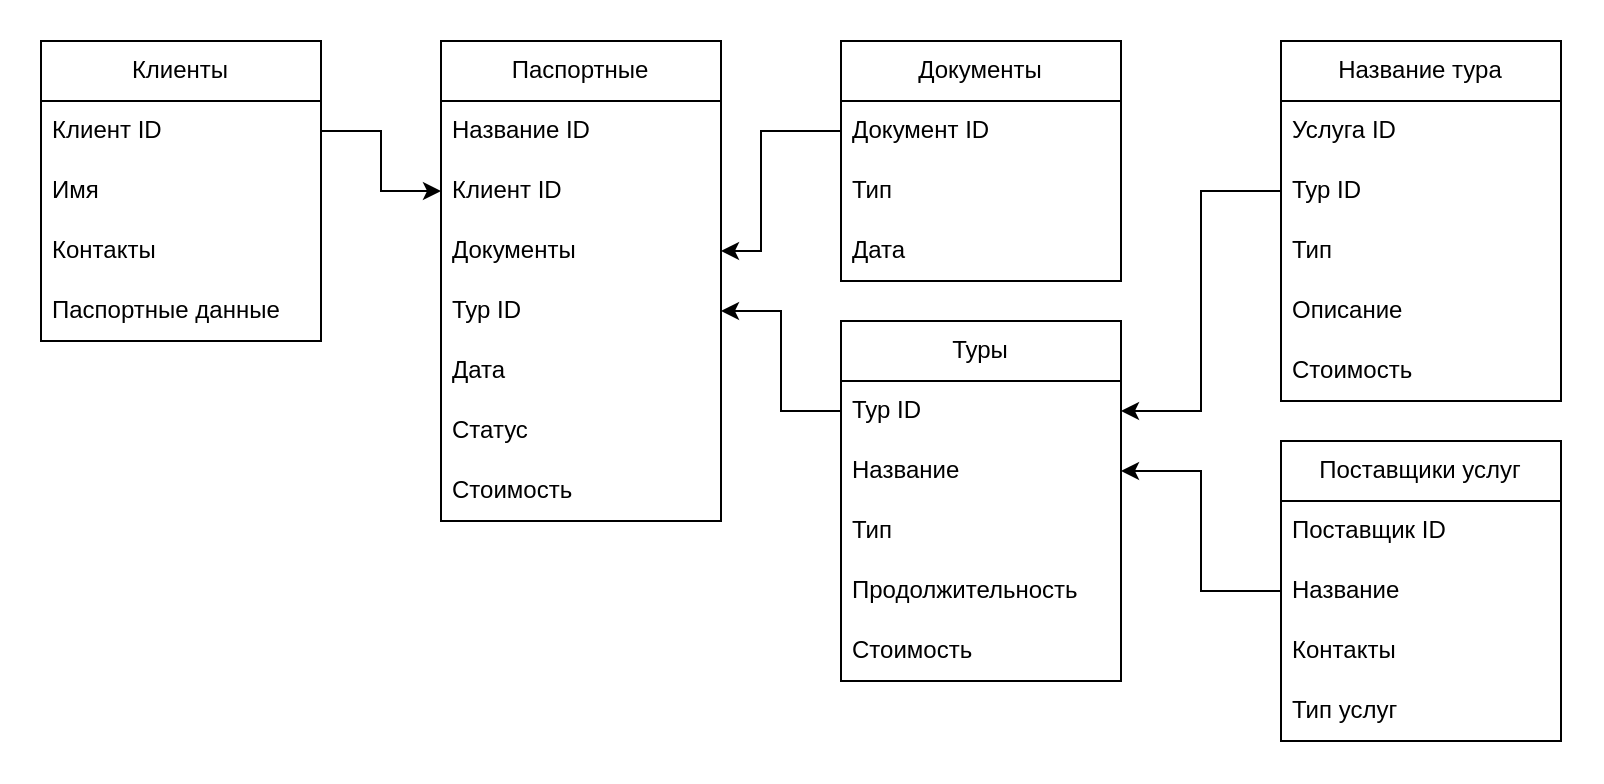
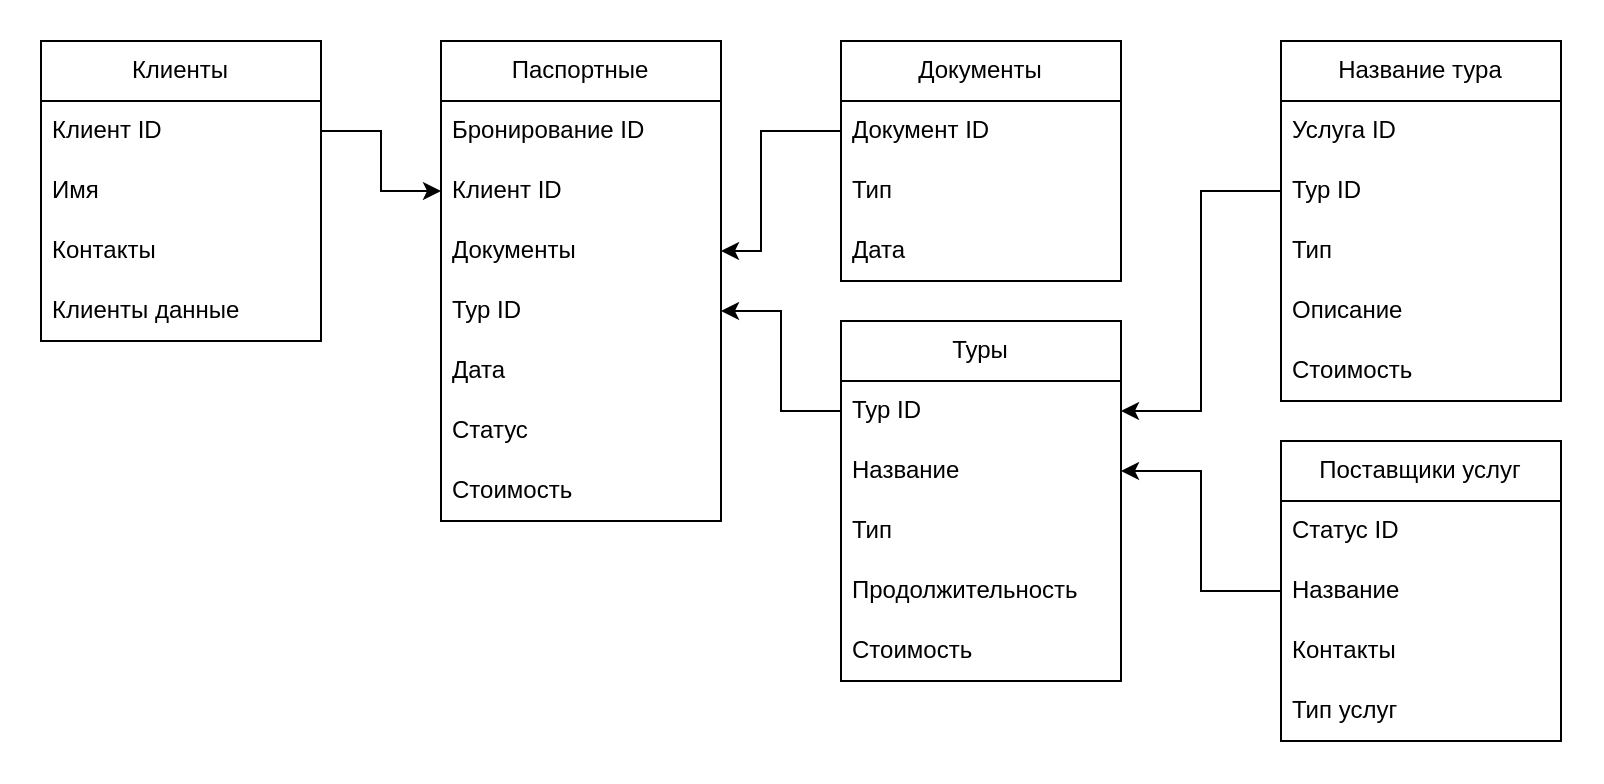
- <mxCell id="8" value="Название ID" style="text;strokeColor=none;fillColor=none;align=left;verticalAlign=middle;spacingLeft=4;spacingRight=4;overflow=hidden;points=[[0,0.5],[1,0.5]];portConstraint=eastwest;rotatable=0;whiteSpace=wrap;html=1;" vertex="1" parent="7"><mxGeometry y="30" width="140" height="30" as="geometry" /></mxCell>
+ <mxCell id="8" value="Бронирование ID" style="text;strokeColor=none;fillColor=none;align=left;verticalAlign=middle;spacingLeft=4;spacingRight=4;overflow=hidden;points=[[0,0.5],[1,0.5]];portConstraint=eastwest;rotatable=0;whiteSpace=wrap;html=1;" vertex="1" parent="7"><mxGeometry y="30" width="140" height="30" as="geometry" /></mxCell>
- <mxCell id="6" value="Паспортные данные" style="text;strokeColor=none;fillColor=none;align=left;verticalAlign=middle;spacingLeft=4;spacingRight=4;overflow=hidden;points=[[0,0.5],[1,0.5]];portConstraint=eastwest;rotatable=0;whiteSpace=wrap;html=1;" vertex="1" parent="2"><mxGeometry y="120" width="140" height="30" as="geometry" /></mxCell>
+ <mxCell id="6" value="Клиенты данные" style="text;strokeColor=none;fillColor=none;align=left;verticalAlign=middle;spacingLeft=4;spacingRight=4;overflow=hidden;points=[[0,0.5],[1,0.5]];portConstraint=eastwest;rotatable=0;whiteSpace=wrap;html=1;" vertex="1" parent="2"><mxGeometry y="120" width="140" height="30" as="geometry" /></mxCell>
- <mxCell id="32" value="Поставщик ID" style="text;strokeColor=none;fillColor=none;align=left;verticalAlign=middle;spacingLeft=4;spacingRight=4;overflow=hidden;points=[[0,0.5],[1,0.5]];portConstraint=eastwest;rotatable=0;whiteSpace=wrap;html=1;" vertex="1" parent="31"><mxGeometry y="30" width="140" height="30" as="geometry" /></mxCell>
+ <mxCell id="32" value="Статус ID" style="text;strokeColor=none;fillColor=none;align=left;verticalAlign=middle;spacingLeft=4;spacingRight=4;overflow=hidden;points=[[0,0.5],[1,0.5]];portConstraint=eastwest;rotatable=0;whiteSpace=wrap;html=1;" vertex="1" parent="31"><mxGeometry y="30" width="140" height="30" as="geometry" /></mxCell>
